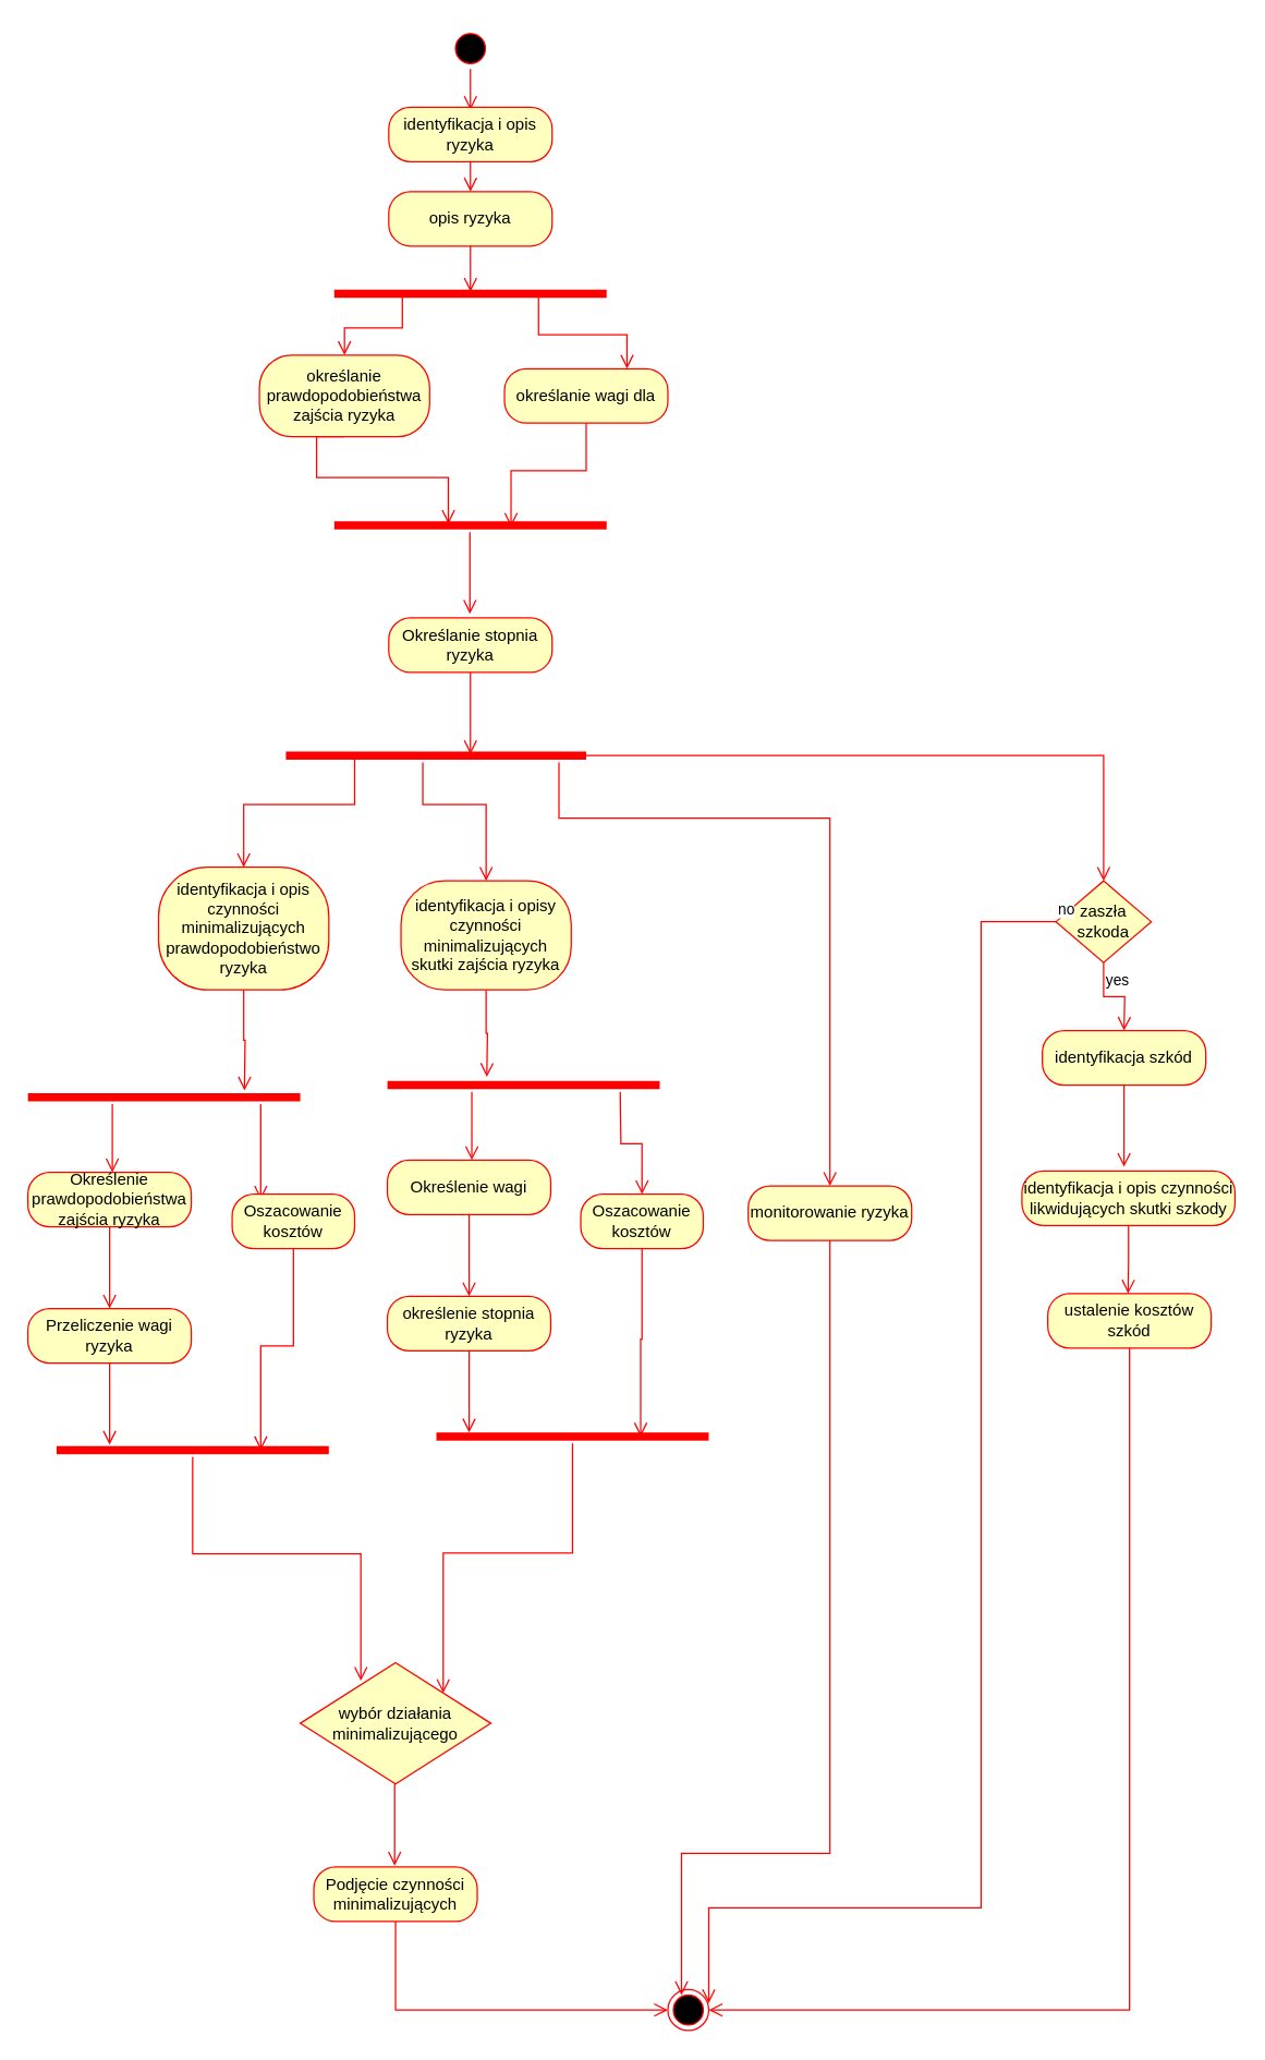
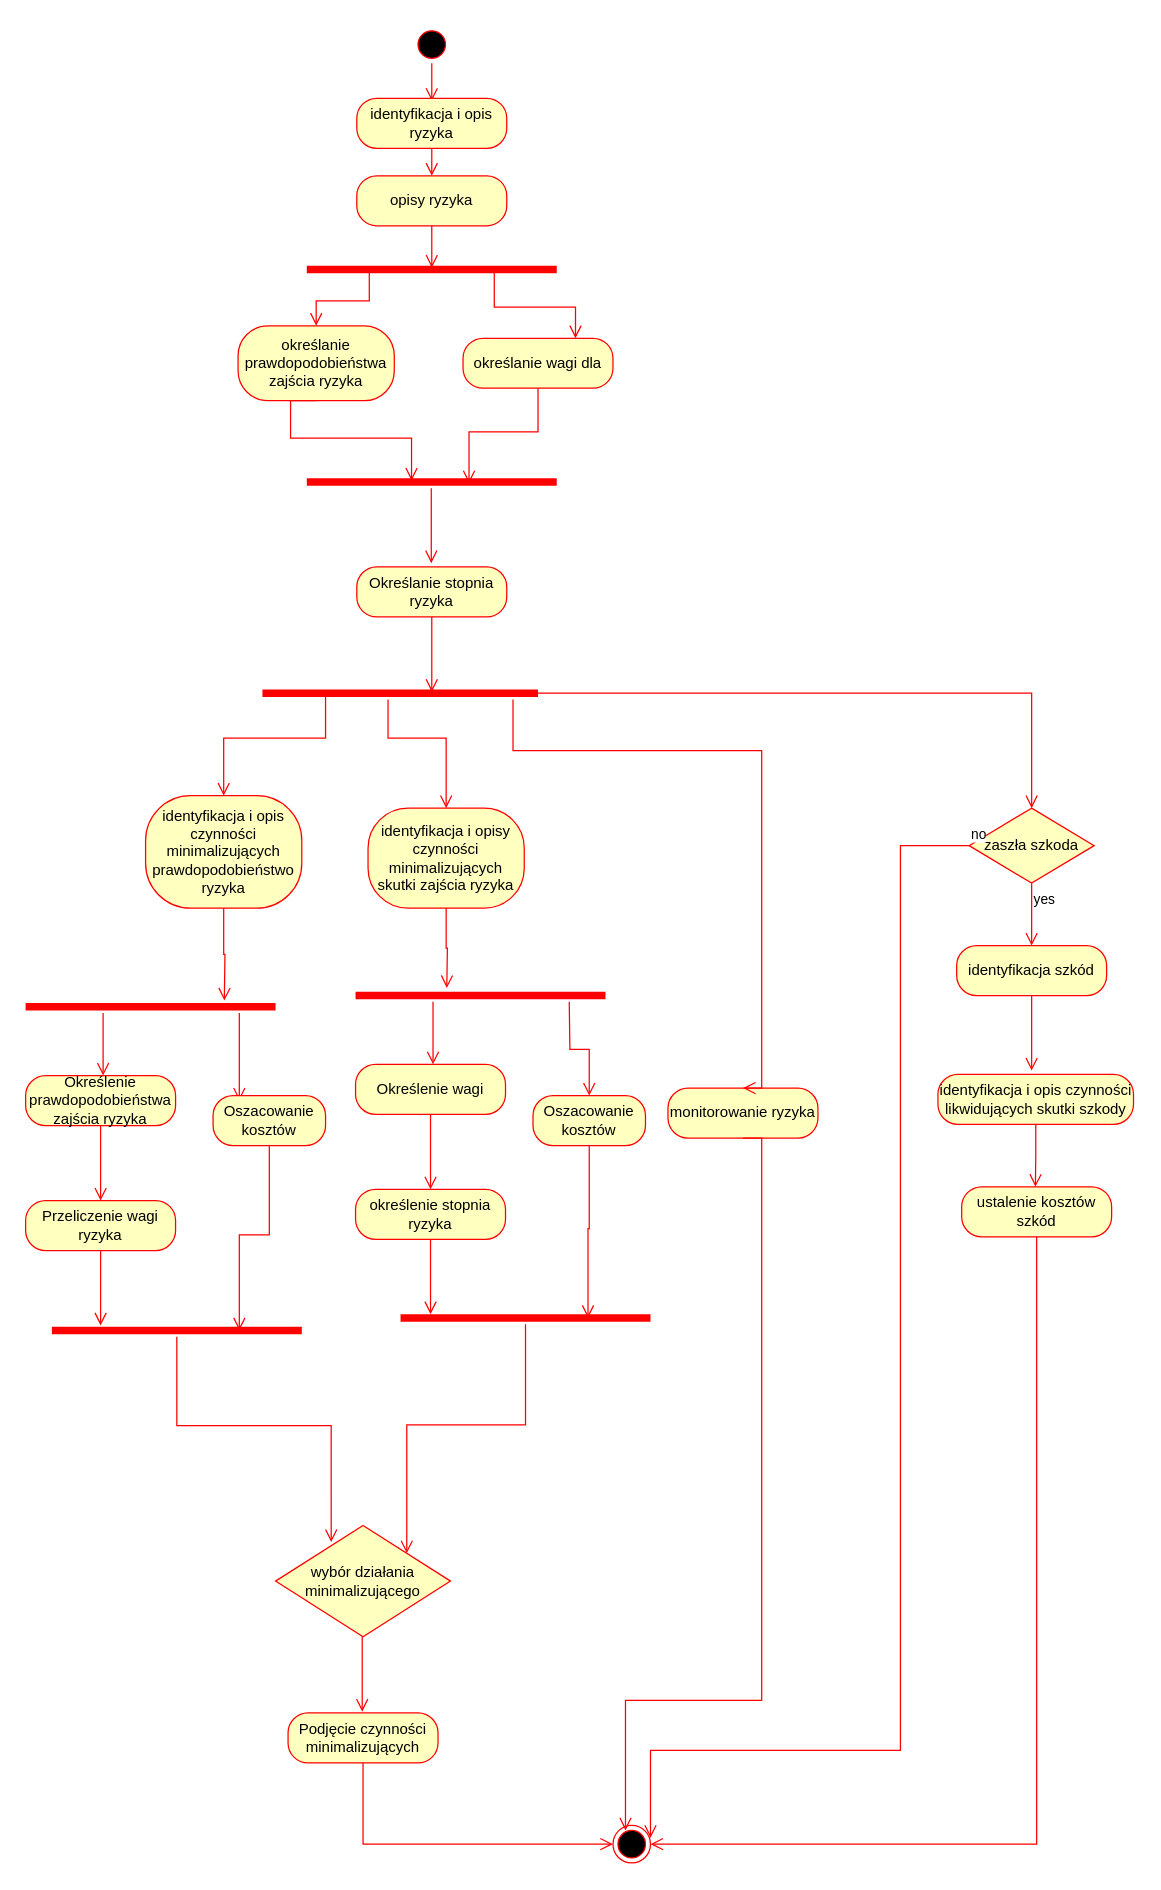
- <mxCell id="34" value="opis ryzyka" style="rounded=1;whiteSpace=wrap;html=1;arcSize=40;fontColor=#000000;fillColor=#ffffc0;strokeColor=#ff0000;" vertex="1" parent="1"><mxGeometry x="285" y="140" width="120" height="40" as="geometry" /></mxCell>
+ <mxCell id="34" value="opisy ryzyka" style="rounded=1;whiteSpace=wrap;html=1;arcSize=40;fontColor=#000000;fillColor=#ffffc0;strokeColor=#ff0000;" vertex="1" parent="1"><mxGeometry x="285" y="140" width="120" height="40" as="geometry" /></mxCell>
- <mxCell id="23" value="zaszła szkoda" style="rhombus;whiteSpace=wrap;html=1;fillColor=#ffffc0;strokeColor=#ff0000;" vertex="1" parent="1"><mxGeometry x="775" y="646" width="70" height="60" as="geometry" /></mxCell>
+ <mxCell id="23" value="zaszła szkoda" style="rhombus;whiteSpace=wrap;html=1;fillColor=#ffffc0;strokeColor=#ff0000;" vertex="1" parent="1"><mxGeometry x="775" y="646" width="100" height="60" as="geometry" /></mxCell>
- <mxCell id="31" value="monitorowanie ryzyka" style="rounded=1;whiteSpace=wrap;html=1;arcSize=40;fontColor=#000000;fillColor=#ffffc0;strokeColor=#ff0000;" vertex="1" parent="1"><mxGeometry x="549" y="870" width="120" height="40" as="geometry" /></mxCell>
+ <mxCell id="31" value="monitorowanie ryzyka" style="rounded=1;whiteSpace=wrap;html=1;arcSize=40;fontColor=#000000;fillColor=#ffffc0;strokeColor=#ff0000;" vertex="1" parent="1"><mxGeometry x="534" y="870" width="120" height="40" as="geometry" /></mxCell>
